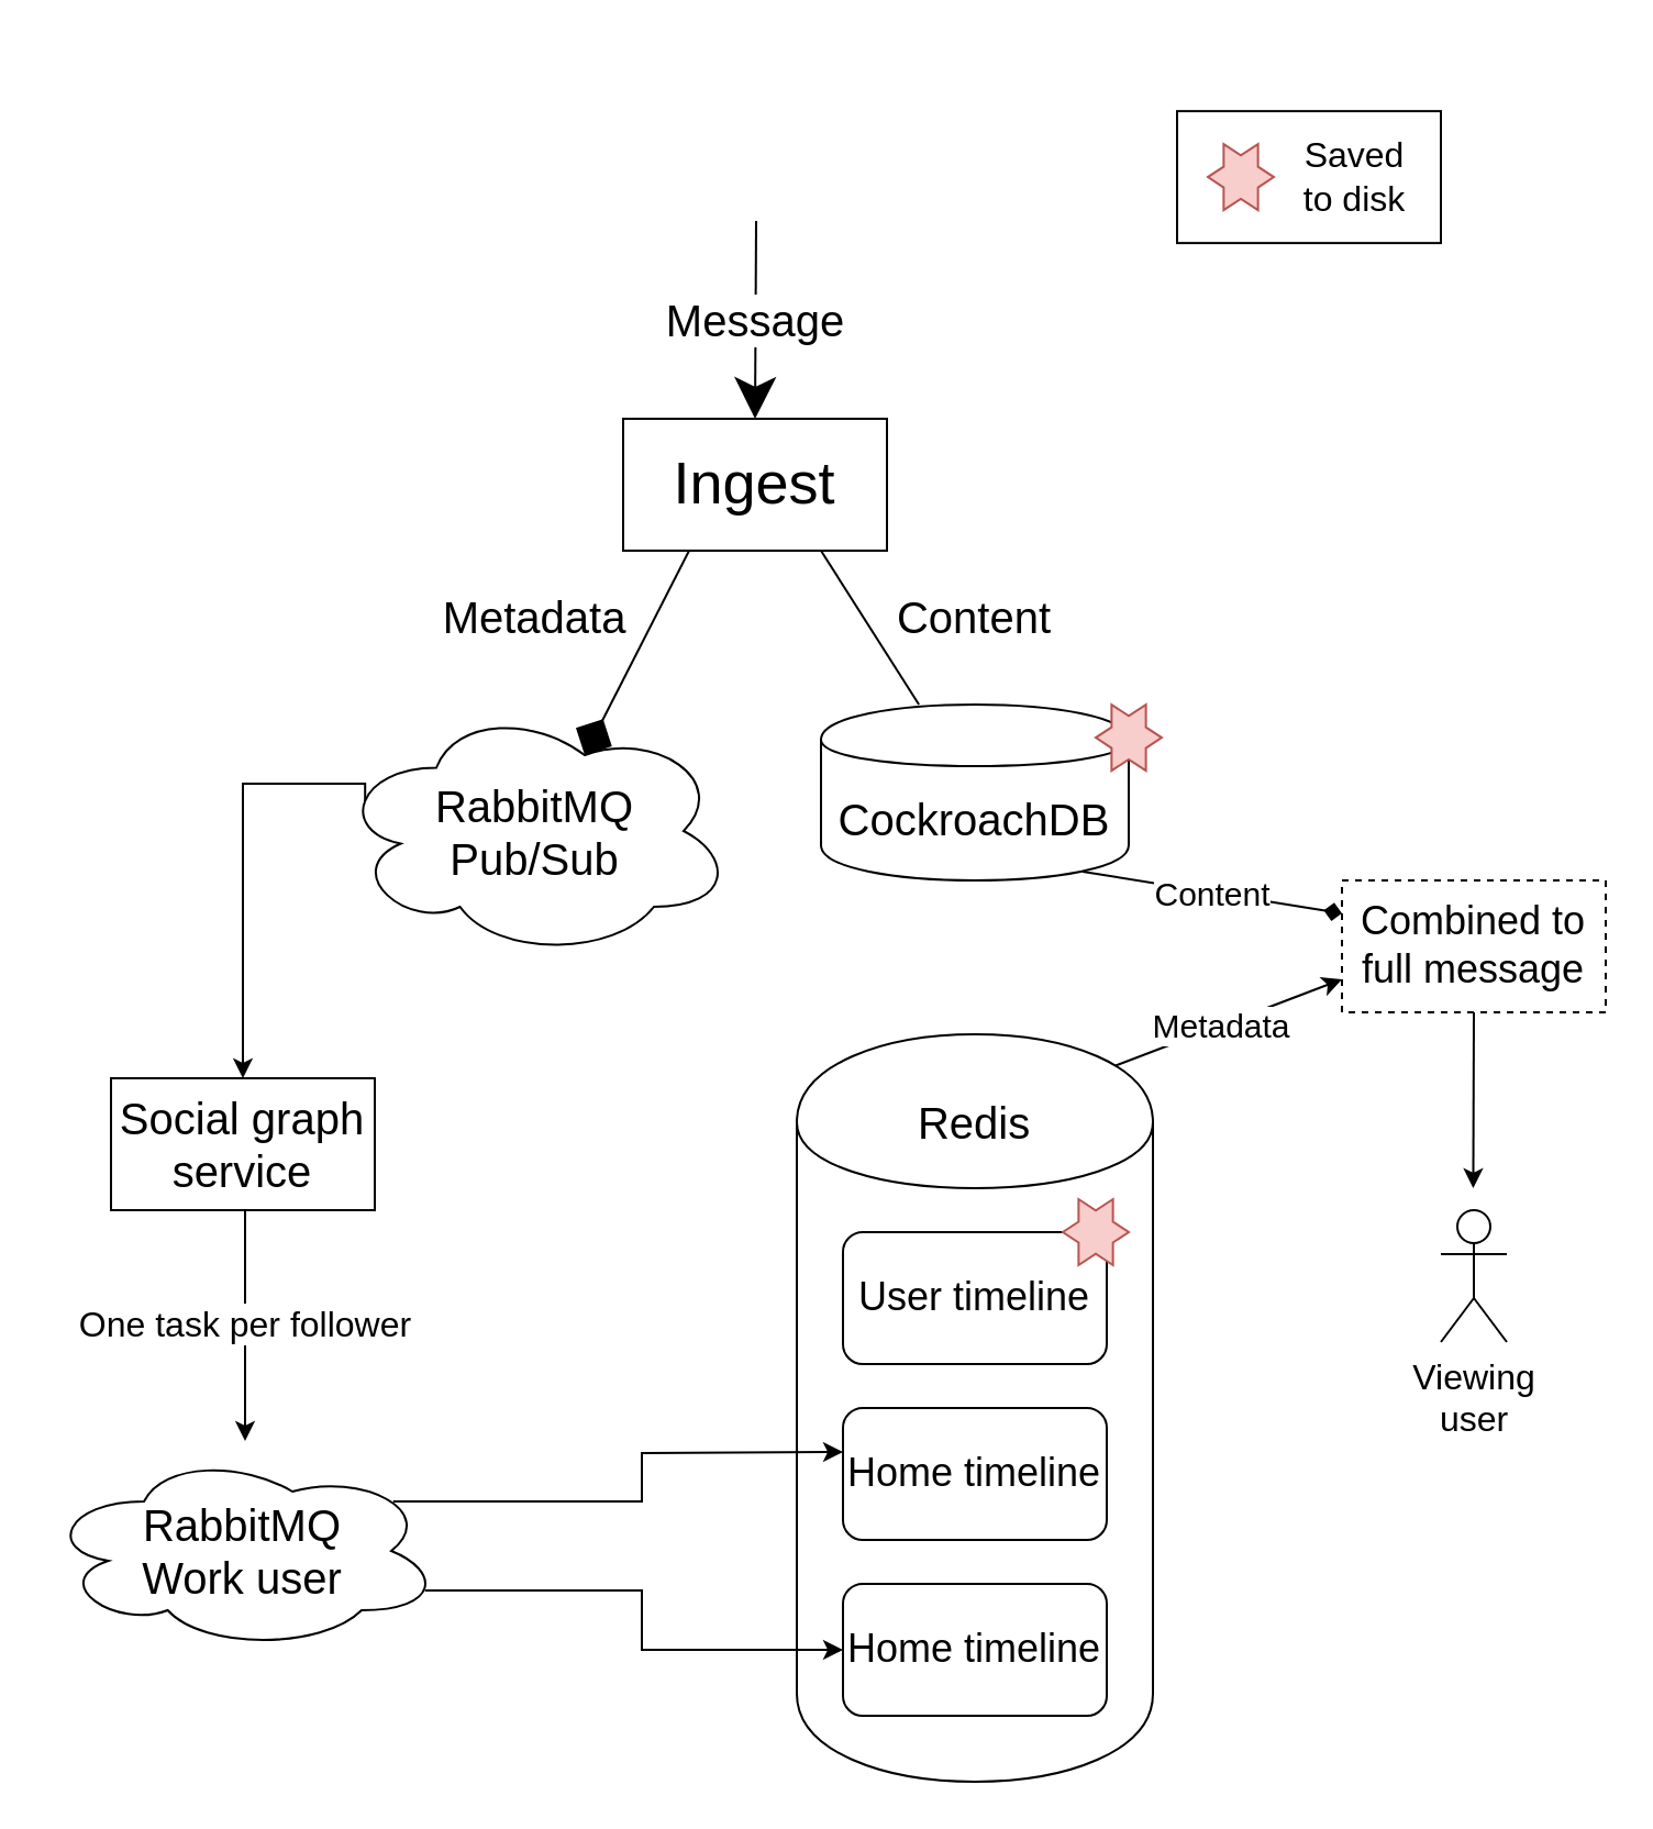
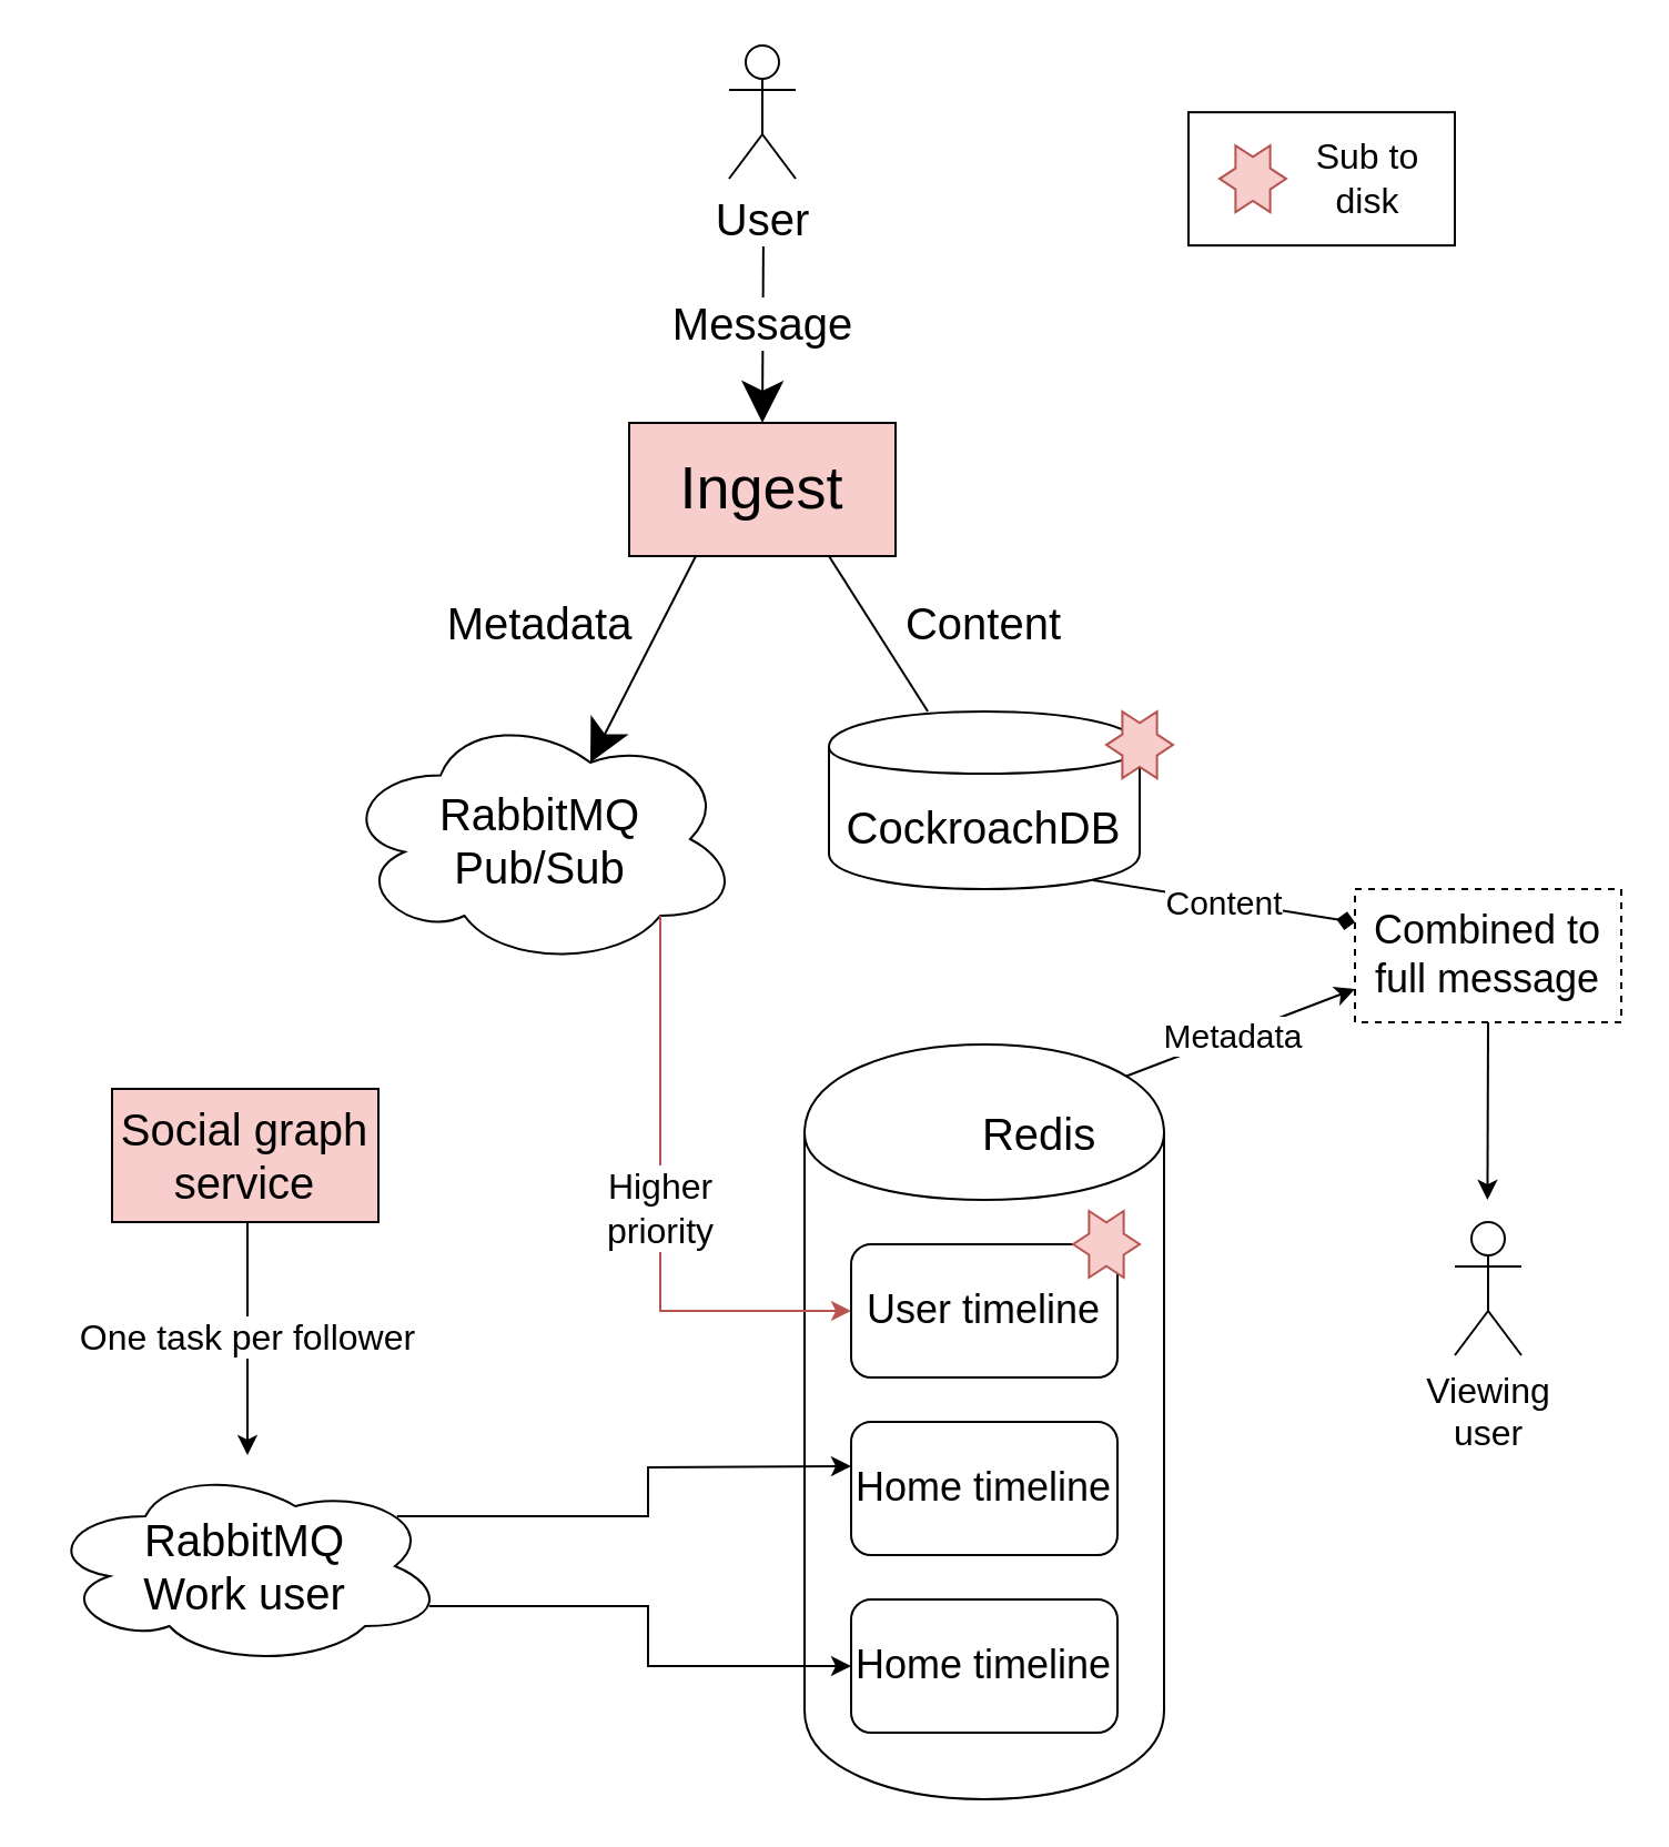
+ <mxCell id="13" value="User" style="shape=umlActor;verticalLabelPosition=bottom;labelBackgroundColor=#ffffff;verticalAlign=top;html=1;outlineConnect=0;fontSize=20;" parent="1" vertex="1"><mxGeometry x="328" y="20" width="30" height="60" as="geometry" /></mxCell>
- <mxCell id="22" value="&lt;font style=&quot;font-size: 16px&quot;&gt;Saved to disk&lt;/font&gt;" style="text;html=1;strokeColor=none;fillColor=none;align=center;verticalAlign=middle;whiteSpace=wrap;rounded=0;" vertex="1" parent="1"><mxGeometry x="591" y="70.071" width="50" height="20" as="geometry" /></mxCell>
+ <mxCell id="22" value="&lt;font style=&quot;font-size: 16px&quot;&gt;Sub to disk&lt;/font&gt;" style="text;html=1;strokeColor=none;fillColor=none;align=center;verticalAlign=middle;whiteSpace=wrap;rounded=0;" vertex="1" parent="1"><mxGeometry x="591" y="70.071" width="50" height="20" as="geometry" /></mxCell>
- <mxCell id="5" value="&lt;font style=&quot;font-size: 27px&quot;&gt;Ingest&lt;/font&gt;" style="rounded=0;whiteSpace=wrap;html=1;" parent="1" vertex="1"><mxGeometry x="283" y="190" width="120" height="60" as="geometry" /></mxCell>
+ <mxCell id="5" value="&lt;font style=&quot;font-size: 27px&quot;&gt;Ingest&lt;/font&gt;" style="rounded=0;whiteSpace=wrap;html=1;fillColor=#f8cecc;" parent="1" vertex="1"><mxGeometry x="283" y="190" width="120" height="60" as="geometry" /></mxCell>
- <mxCell id="3" value="" style="orthogonalLoop=1;jettySize=auto;html=1;exitX=0.25;exitY=1;exitDx=0;exitDy=0;entryX=0.625;entryY=0.2;entryDx=0;entryDy=0;entryPerimeter=0;startArrow=none;startFill=0;endSize=16;endArrow=diamond;" parent="1" source="5" target="7" edge="1"><mxGeometry x="-0.004" y="-22" relative="1" as="geometry"><mxPoint as="offset" /></mxGeometry></mxCell>
+ <mxCell id="3" value="" style="orthogonalLoop=1;jettySize=auto;html=1;exitX=0.25;exitY=1;exitDx=0;exitDy=0;entryX=0.625;entryY=0.2;entryDx=0;entryDy=0;entryPerimeter=0;startArrow=none;startFill=0;endSize=16;" parent="1" source="5" target="7" edge="1"><mxGeometry x="-0.004" y="-22" relative="1" as="geometry"><mxPoint as="offset" /></mxGeometry></mxCell>
- <mxCell id="6" style="edgeStyle=orthogonalEdgeStyle;rounded=0;orthogonalLoop=1;jettySize=auto;html=1;exitX=0.07;exitY=0.4;exitDx=0;exitDy=0;exitPerimeter=0;" edge="1" parent="1" source="7" target="26"><mxGeometry relative="1" as="geometry"><mxPoint x="60" y="560" as="targetPoint" /><Array as="points"><mxPoint x="110" y="356" /></Array></mxGeometry></mxCell>
- <mxCell id="16" value="&lt;font style=&quot;font-size: 20px&quot;&gt;Redis&lt;/font&gt;" style="text;html=1;strokeColor=none;fillColor=none;align=center;verticalAlign=middle;whiteSpace=wrap;rounded=0;" vertex="1" parent="1"><mxGeometry x="423" y="500" width="40" height="20" as="geometry" /></mxCell>
+ <mxCell id="16" value="&lt;font style=&quot;font-size: 20px&quot;&gt;Redis&lt;/font&gt;" style="text;html=1;strokeColor=none;fillColor=none;align=center;verticalAlign=middle;whiteSpace=wrap;rounded=0;" vertex="1" parent="1"><mxGeometry x="448" y="500" width="40" height="20" as="geometry" /></mxCell>
- <mxCell id="26" value="&lt;font style=&quot;font-size: 20px&quot;&gt;Social graph service&lt;/font&gt;" style="rounded=0;whiteSpace=wrap;html=1;" vertex="1" parent="1"><mxGeometry x="50" y="490" width="120" height="60" as="geometry" /></mxCell>
+ <mxCell id="26" value="&lt;font style=&quot;font-size: 20px&quot;&gt;Social graph service&lt;/font&gt;" style="rounded=0;whiteSpace=wrap;html=1;fillColor=#f8cecc;" vertex="1" parent="1"><mxGeometry x="50" y="490" width="120" height="60" as="geometry" /></mxCell>
+ <mxCell id="24" value="&lt;font style=&quot;font-size: 16px&quot;&gt;Higher&lt;br&gt;priority&lt;/font&gt;&lt;br&gt;" style="edgeStyle=orthogonalEdgeStyle;rounded=0;orthogonalLoop=1;jettySize=auto;html=1;exitX=0.8;exitY=0.8;exitDx=0;exitDy=0;exitPerimeter=0;entryX=0;entryY=0.5;entryDx=0;entryDy=0;fillColor=#f8cecc;strokeColor=#b85450;" edge="1" parent="1" source="7" target="17"><mxGeometry relative="1" as="geometry"><mxPoint x="208.571" y="560" as="targetPoint" /><Array as="points"><mxPoint x="297" y="590" /></Array></mxGeometry></mxCell>
